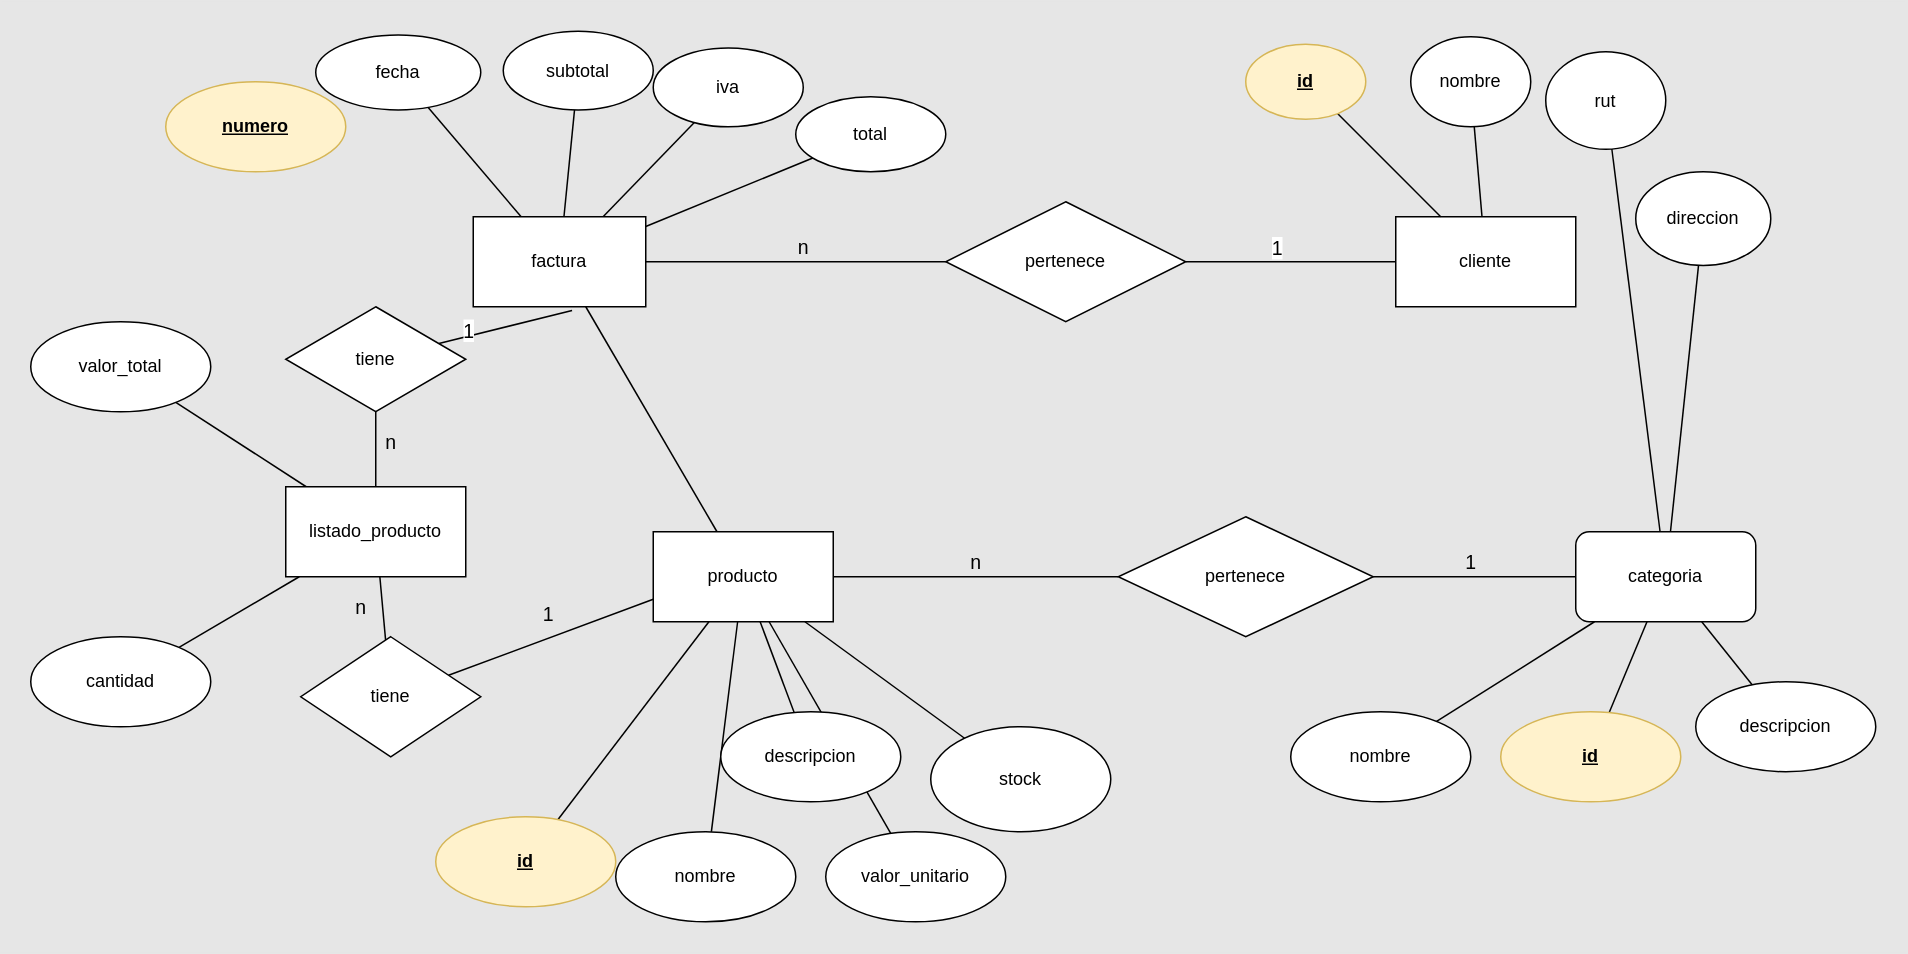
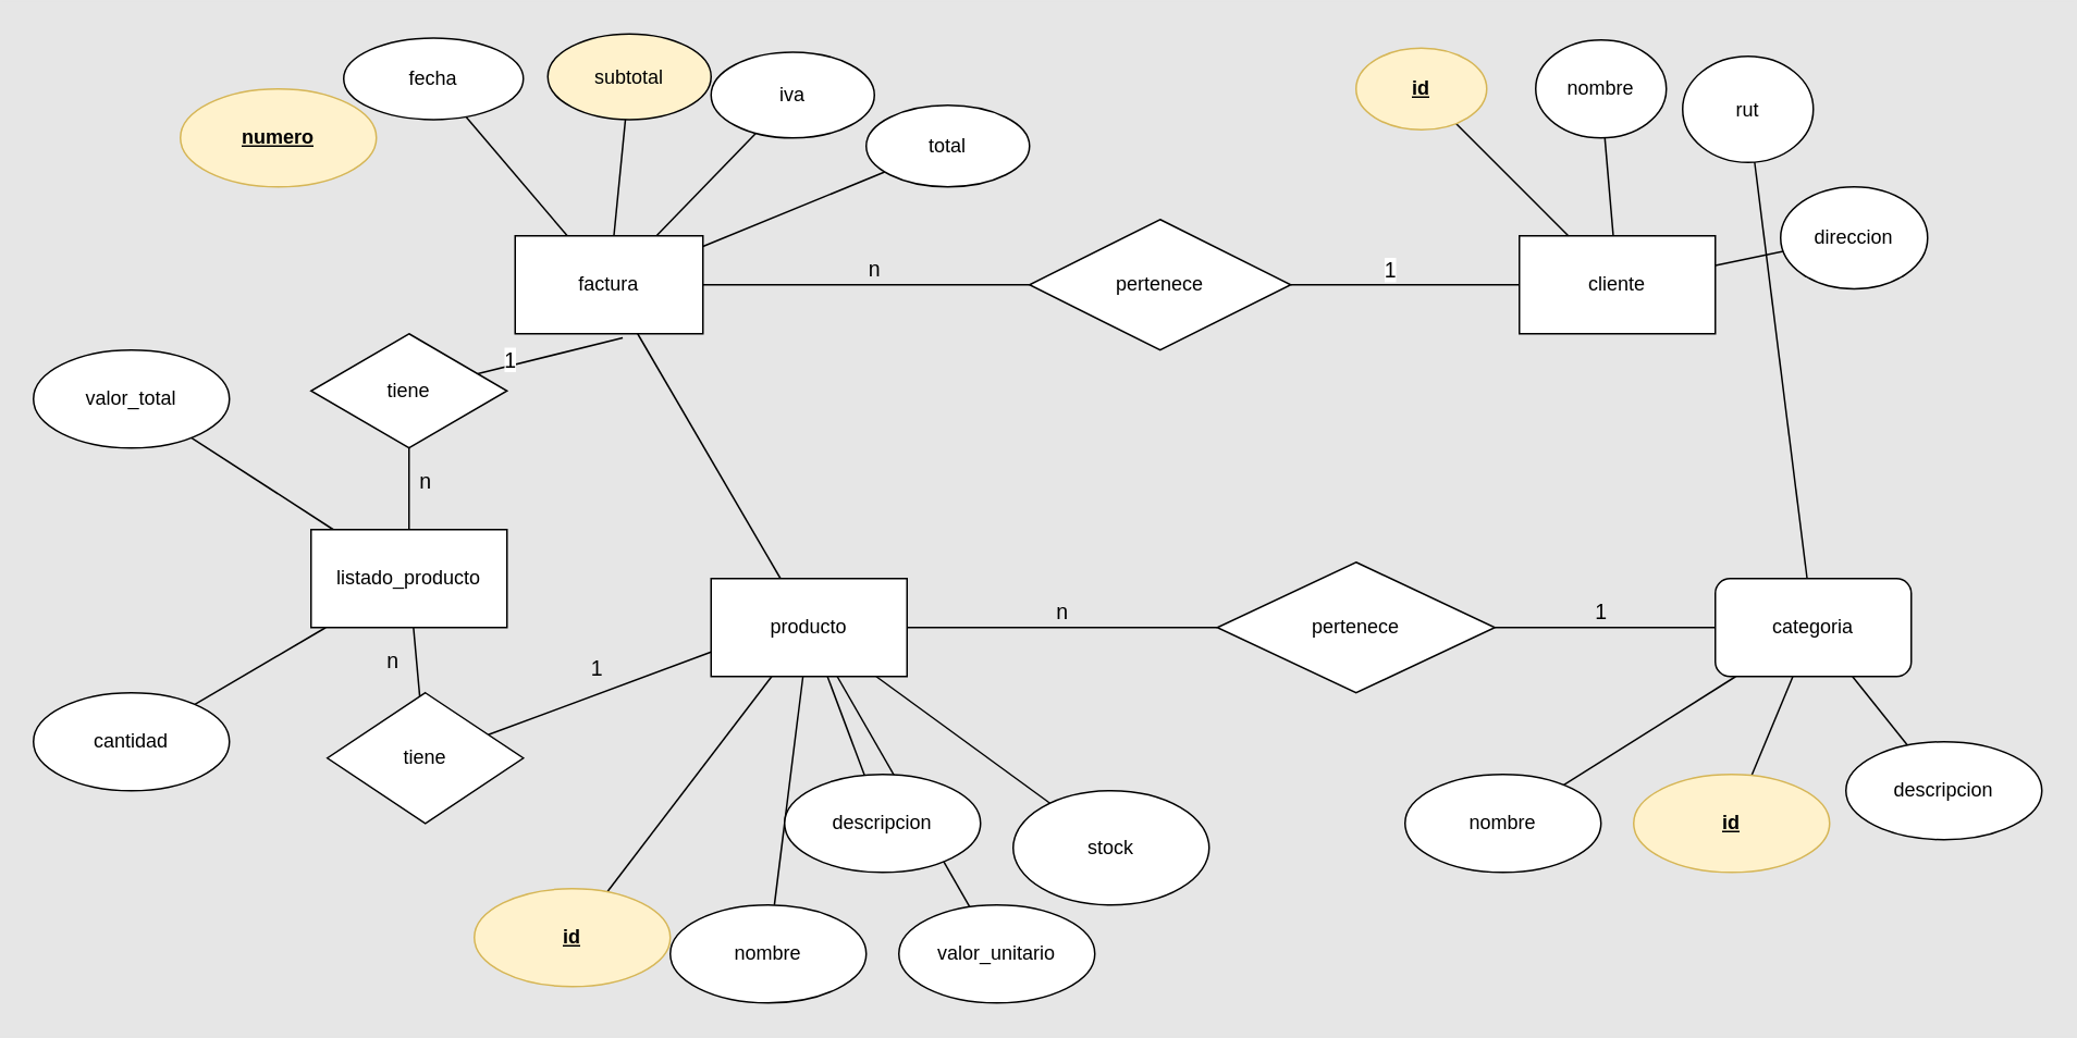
- <mxCell id="24" value="subtotal" style="ellipse;whiteSpace=wrap;html=1;rounded=0;" vertex="1" parent="1"><mxGeometry x="335" y="20.25" width="100" height="52.5" as="geometry" /></mxCell>
+ <mxCell id="24" value="subtotal" style="ellipse;whiteSpace=wrap;html=1;rounded=0;fillColor=#fff2cc;" vertex="1" parent="1"><mxGeometry x="335" y="20.25" width="100" height="52.5" as="geometry" /></mxCell>
- <mxCell id="18" style="edgeStyle=none;orthogonalLoop=1;jettySize=auto;html=1;endArrow=none;endFill=0;" edge="1" parent="1" source="19" target="42"><mxGeometry relative="1" as="geometry" /></mxCell>
+ <mxCell id="18" style="edgeStyle=none;orthogonalLoop=1;jettySize=auto;html=1;endArrow=none;endFill=0;" edge="1" parent="1" source="19" target="9"><mxGeometry relative="1" as="geometry" /></mxCell>
